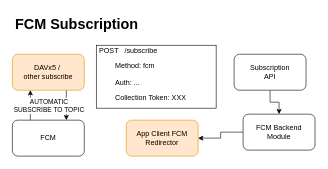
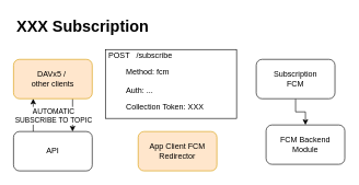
- <mxCell id="2" value="&lt;h1&gt;FCM Subscription&lt;br&gt;&lt;/h1&gt;" style="text;html=1;strokeColor=none;fillColor=none;spacing=5;spacingTop=-20;whiteSpace=wrap;overflow=hidden;rounded=0;" vertex="1" parent="1"><mxGeometry x="20" y="20" width="310" height="40" as="geometry" /></mxCell>
+ <mxCell id="2" value="&lt;h1&gt;XXX Subscription&lt;br&gt;&lt;/h1&gt;" style="text;html=1;strokeColor=none;fillColor=none;spacing=5;spacingTop=-20;whiteSpace=wrap;overflow=hidden;rounded=0;" vertex="1" parent="1"><mxGeometry x="20" y="20" width="310" height="40" as="geometry" /></mxCell>
- <mxCell id="7" value="&lt;div&gt;DAVx5 /&amp;nbsp;&lt;/div&gt;&lt;div&gt;other subscribe&lt;/div&gt;" style="rounded=1;whiteSpace=wrap;html=1;fillColor=#ffe6cc;strokeColor=#d79b00;" vertex="1" parent="1"><mxGeometry x="20" y="90" width="120" height="60" as="geometry" /></mxCell>
+ <mxCell id="7" value="&lt;div&gt;DAVx5 /&amp;nbsp;&lt;/div&gt;&lt;div&gt;other clients&lt;/div&gt;" style="rounded=1;whiteSpace=wrap;html=1;fillColor=#ffe6cc;strokeColor=#d79b00;" vertex="1" parent="1"><mxGeometry x="20" y="90" width="120" height="60" as="geometry" /></mxCell>
- <mxCell id="5" value="Subscription&lt;br&gt;API" style="rounded=1;whiteSpace=wrap;html=1;" vertex="1" parent="1"><mxGeometry x="390" y="90" width="120" height="60" as="geometry" /></mxCell>
+ <mxCell id="5" value="Subscription&lt;br&gt;FCM" style="rounded=1;whiteSpace=wrap;html=1;" vertex="1" parent="1"><mxGeometry x="390" y="90" width="120" height="60" as="geometry" /></mxCell>
- <mxCell id="9" style="edgeStyle=orthogonalEdgeStyle;rounded=0;orthogonalLoop=1;jettySize=auto;html=1;exitX=0;exitY=0.5;exitDx=0;exitDy=0;entryX=1;entryY=0.5;entryDx=0;entryDy=0;" edge="1" parent="1" source="10" target="3"><mxGeometry relative="1" as="geometry" /></mxCell>
- <mxCell id="14" value="FCM" style="rounded=1;whiteSpace=wrap;html=1;" vertex="1" parent="1"><mxGeometry x="20" y="200" width="120" height="60" as="geometry" /></mxCell>
+ <mxCell id="14" value="API" style="rounded=1;whiteSpace=wrap;html=1;" vertex="1" parent="1"><mxGeometry x="20" y="200" width="120" height="60" as="geometry" /></mxCell>
